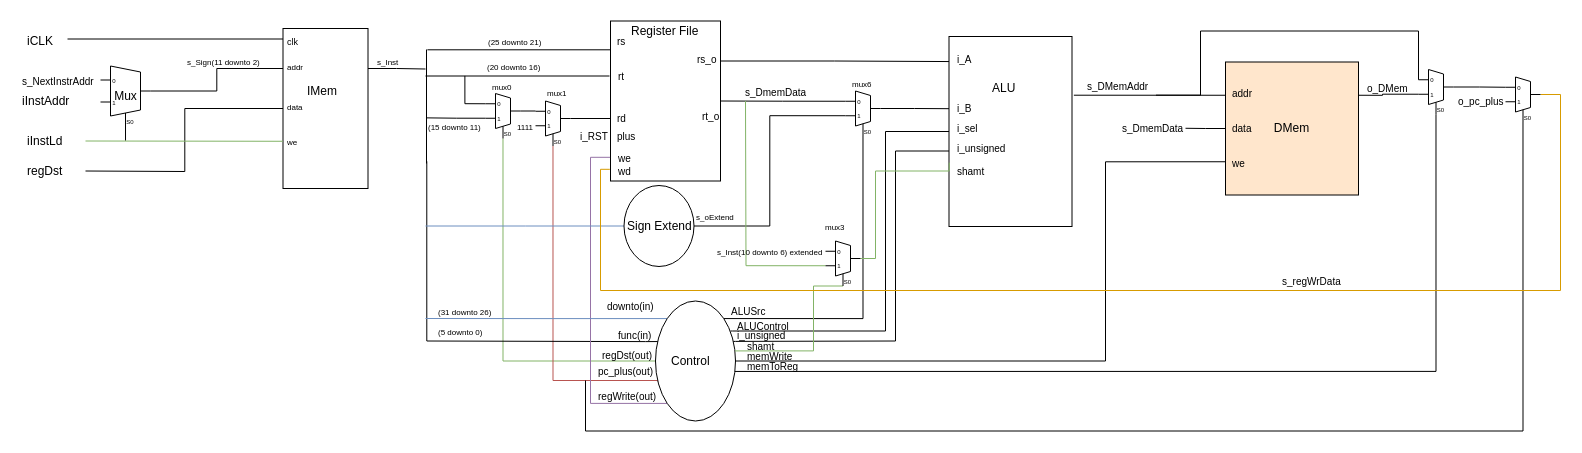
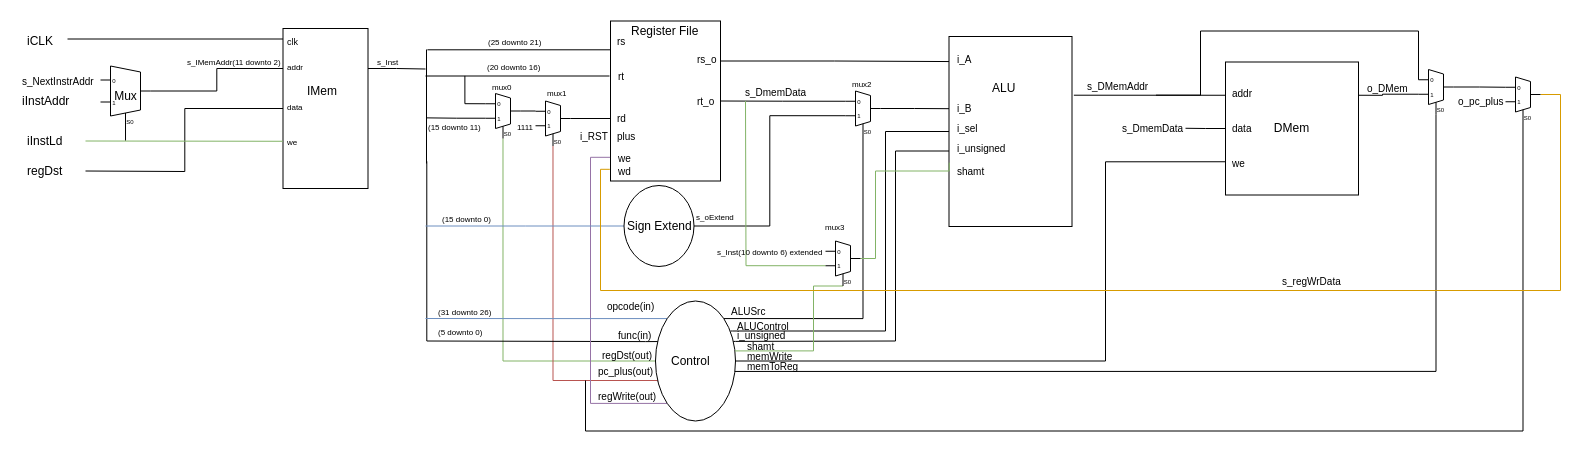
- <mxCell id="15" value="&lt;font style=&quot;font-size: 8px&quot;&gt;s_Sign(11 downto 2)&lt;/font&gt;" style="text;html=1;resizable=0;points=[];autosize=1;align=left;verticalAlign=top;spacingTop=-4;" vertex="1" parent="1"><mxGeometry x="185" y="50.5" width="110" height="20" as="geometry" /></mxCell>
+ <mxCell id="15" value="&lt;font style=&quot;font-size: 8px&quot;&gt;s_IMemAddr(11 downto 2)&lt;/font&gt;" style="text;html=1;resizable=0;points=[];autosize=1;align=left;verticalAlign=top;spacingTop=-4;" vertex="1" parent="1"><mxGeometry x="185" y="50.5" width="110" height="20" as="geometry" /></mxCell>
- <mxCell id="112" value="&lt;font style=&quot;font-size: 8px&quot;&gt;mux6&lt;/font&gt;" style="text;html=1;resizable=0;points=[];autosize=1;align=left;verticalAlign=top;spacingTop=-4;" vertex="1" parent="1"><mxGeometry x="850" y="73" width="40" height="20" as="geometry" /></mxCell>
+ <mxCell id="112" value="&lt;font style=&quot;font-size: 8px&quot;&gt;mux2&lt;/font&gt;" style="text;html=1;resizable=0;points=[];autosize=1;align=left;verticalAlign=top;spacingTop=-4;" vertex="1" parent="1"><mxGeometry x="850" y="73" width="40" height="20" as="geometry" /></mxCell>
- <mxCell id="58" value="&lt;font style=&quot;font-size: 10px&quot;&gt;rt_o&lt;/font&gt;" style="text;html=1;resizable=0;points=[];autosize=1;align=left;verticalAlign=top;spacingTop=-4;" vertex="1" parent="1"><mxGeometry x="700" y="105.5" width="30" height="20" as="geometry" /></mxCell>
+ <mxCell id="58" value="&lt;font style=&quot;font-size: 10px&quot;&gt;rt_o&lt;/font&gt;" style="text;html=1;resizable=0;points=[];autosize=1;align=left;verticalAlign=top;spacingTop=-4;" vertex="1" parent="1"><mxGeometry x="695" y="90.5" width="30" height="20" as="geometry" /></mxCell>
- <mxCell id="84" value="DMem" style="whiteSpace=wrap;html=1;aspect=fixed;strokeWidth=1;fillColor=#ffe6cc;" vertex="1" parent="1"><mxGeometry x="1225" y="61.5" width="133" height="133" as="geometry" /></mxCell>
+ <mxCell id="84" value="DMem" style="whiteSpace=wrap;html=1;aspect=fixed;strokeWidth=1;" vertex="1" parent="1"><mxGeometry x="1225" y="61.5" width="133" height="133" as="geometry" /></mxCell>
+ <mxCell id="109" value="&lt;font style=&quot;font-size: 8px&quot;&gt;(15 downto 0)&lt;/font&gt;" style="text;html=1;resizable=0;points=[];autosize=1;align=left;verticalAlign=top;spacingTop=-4;" vertex="1" parent="1"><mxGeometry x="440" y="208" width="60" height="20" as="geometry" /></mxCell>
- <mxCell id="48" value="&lt;font style=&quot;font-size: 10px&quot;&gt;downto(in)&lt;/font&gt;" style="text;html=1;resizable=0;points=[];autosize=1;align=left;verticalAlign=top;spacingTop=-4;" vertex="1" parent="1"><mxGeometry x="605" y="295.5" width="60" height="20" as="geometry" /></mxCell>
+ <mxCell id="48" value="&lt;font style=&quot;font-size: 10px&quot;&gt;opcode(in)&lt;/font&gt;" style="text;html=1;resizable=0;points=[];autosize=1;align=left;verticalAlign=top;spacingTop=-4;" vertex="1" parent="1"><mxGeometry x="605" y="295.5" width="60" height="20" as="geometry" /></mxCell>
